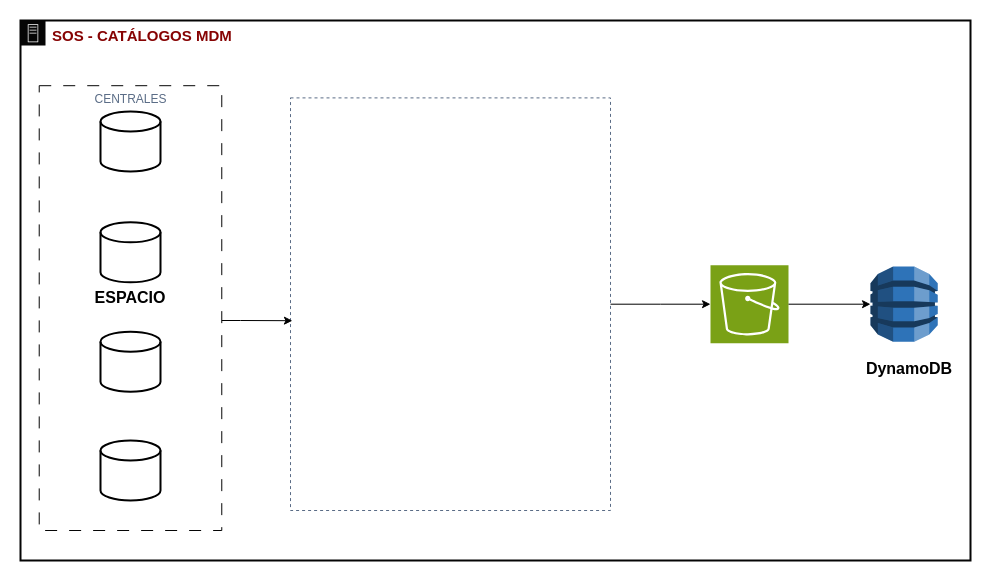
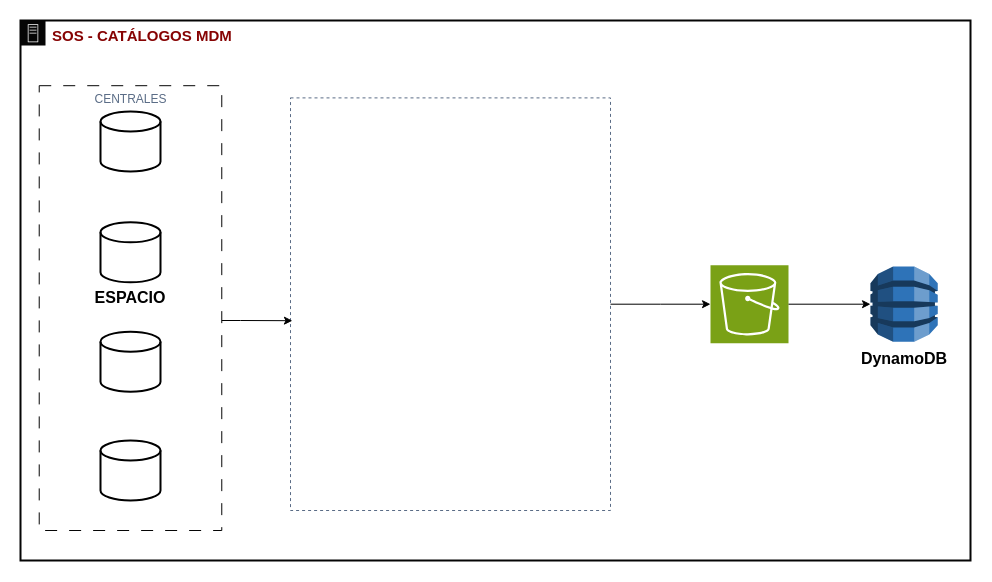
- <mxCell id="10" value="&lt;span style=&quot;font-size: 16px;&quot;&gt;DynamoDB&lt;/span&gt;" style="text;html=1;strokeColor=none;fillColor=none;align=center;verticalAlign=middle;whiteSpace=wrap;rounded=0;fontSize=15;fontStyle=1" parent="2" vertex="1"><mxGeometry x="839.88" y="332.7" width="97.5" height="30" as="geometry" /></mxCell>
+ <mxCell id="10" value="&lt;span style=&quot;font-size: 16px;&quot;&gt;DynamoDB&lt;/span&gt;" style="text;html=1;strokeColor=none;fillColor=none;align=center;verticalAlign=middle;whiteSpace=wrap;rounded=0;fontSize=15;fontStyle=1" parent="2" vertex="1"><mxGeometry x="834.88" y="322.7" width="97.5" height="30" as="geometry" /></mxCell>
